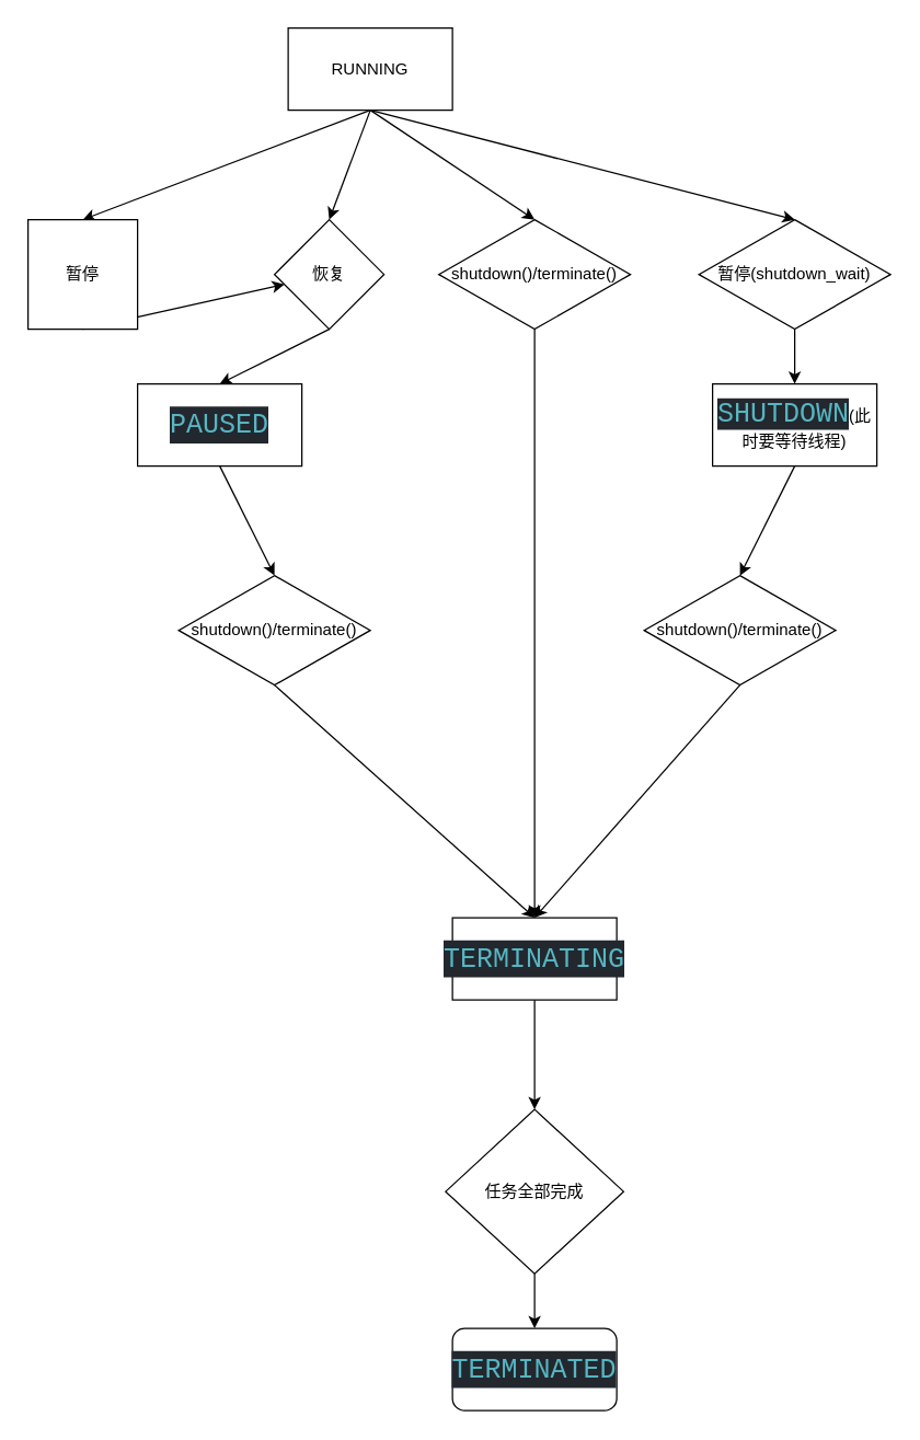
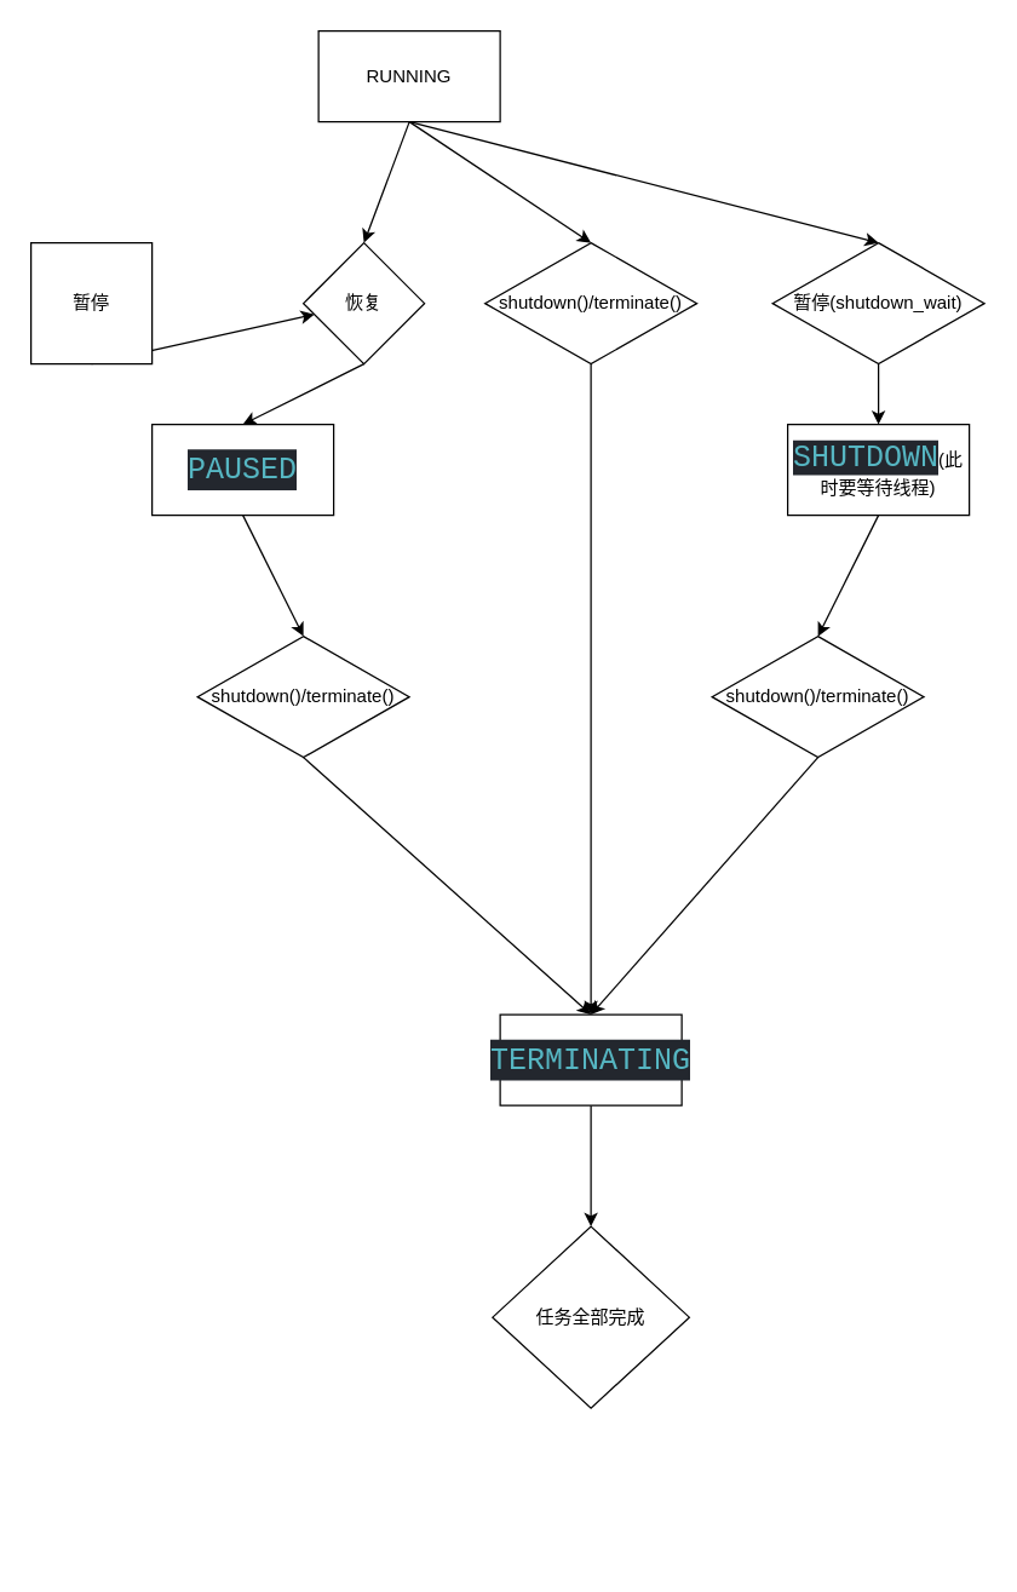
- <mxCell id="2" style="edgeStyle=none;html=1;exitX=0.5;exitY=1;exitDx=0;exitDy=0;entryX=0.5;entryY=0;entryDx=0;entryDy=0;" edge="1" parent="1" source="6" target="8"><mxGeometry relative="1" as="geometry" /></mxCell>
- <mxCell id="25" style="edgeStyle=none;html=1;exitX=0.5;exitY=1;exitDx=0;exitDy=0;" edge="1" parent="1" source="26" target="27"><mxGeometry relative="1" as="geometry" /></mxCell>
- <mxCell id="27" value="&lt;div style=&quot;color: rgb(171, 178, 191); background-color: rgb(35, 39, 46); font-family: 方正, 方正, Consolas, &amp;quot;Courier New&amp;quot;, monospace; font-size: 20px; line-height: 27px;&quot;&gt;&lt;span style=&quot;color: #56b6c2;&quot;&gt;TERMINATED&lt;/span&gt;&lt;/div&gt;" style="rounded=1;whiteSpace=wrap;html=1;" vertex="1" parent="1"><mxGeometry x="330" y="970" width="120" height="60" as="geometry" /></mxCell>
